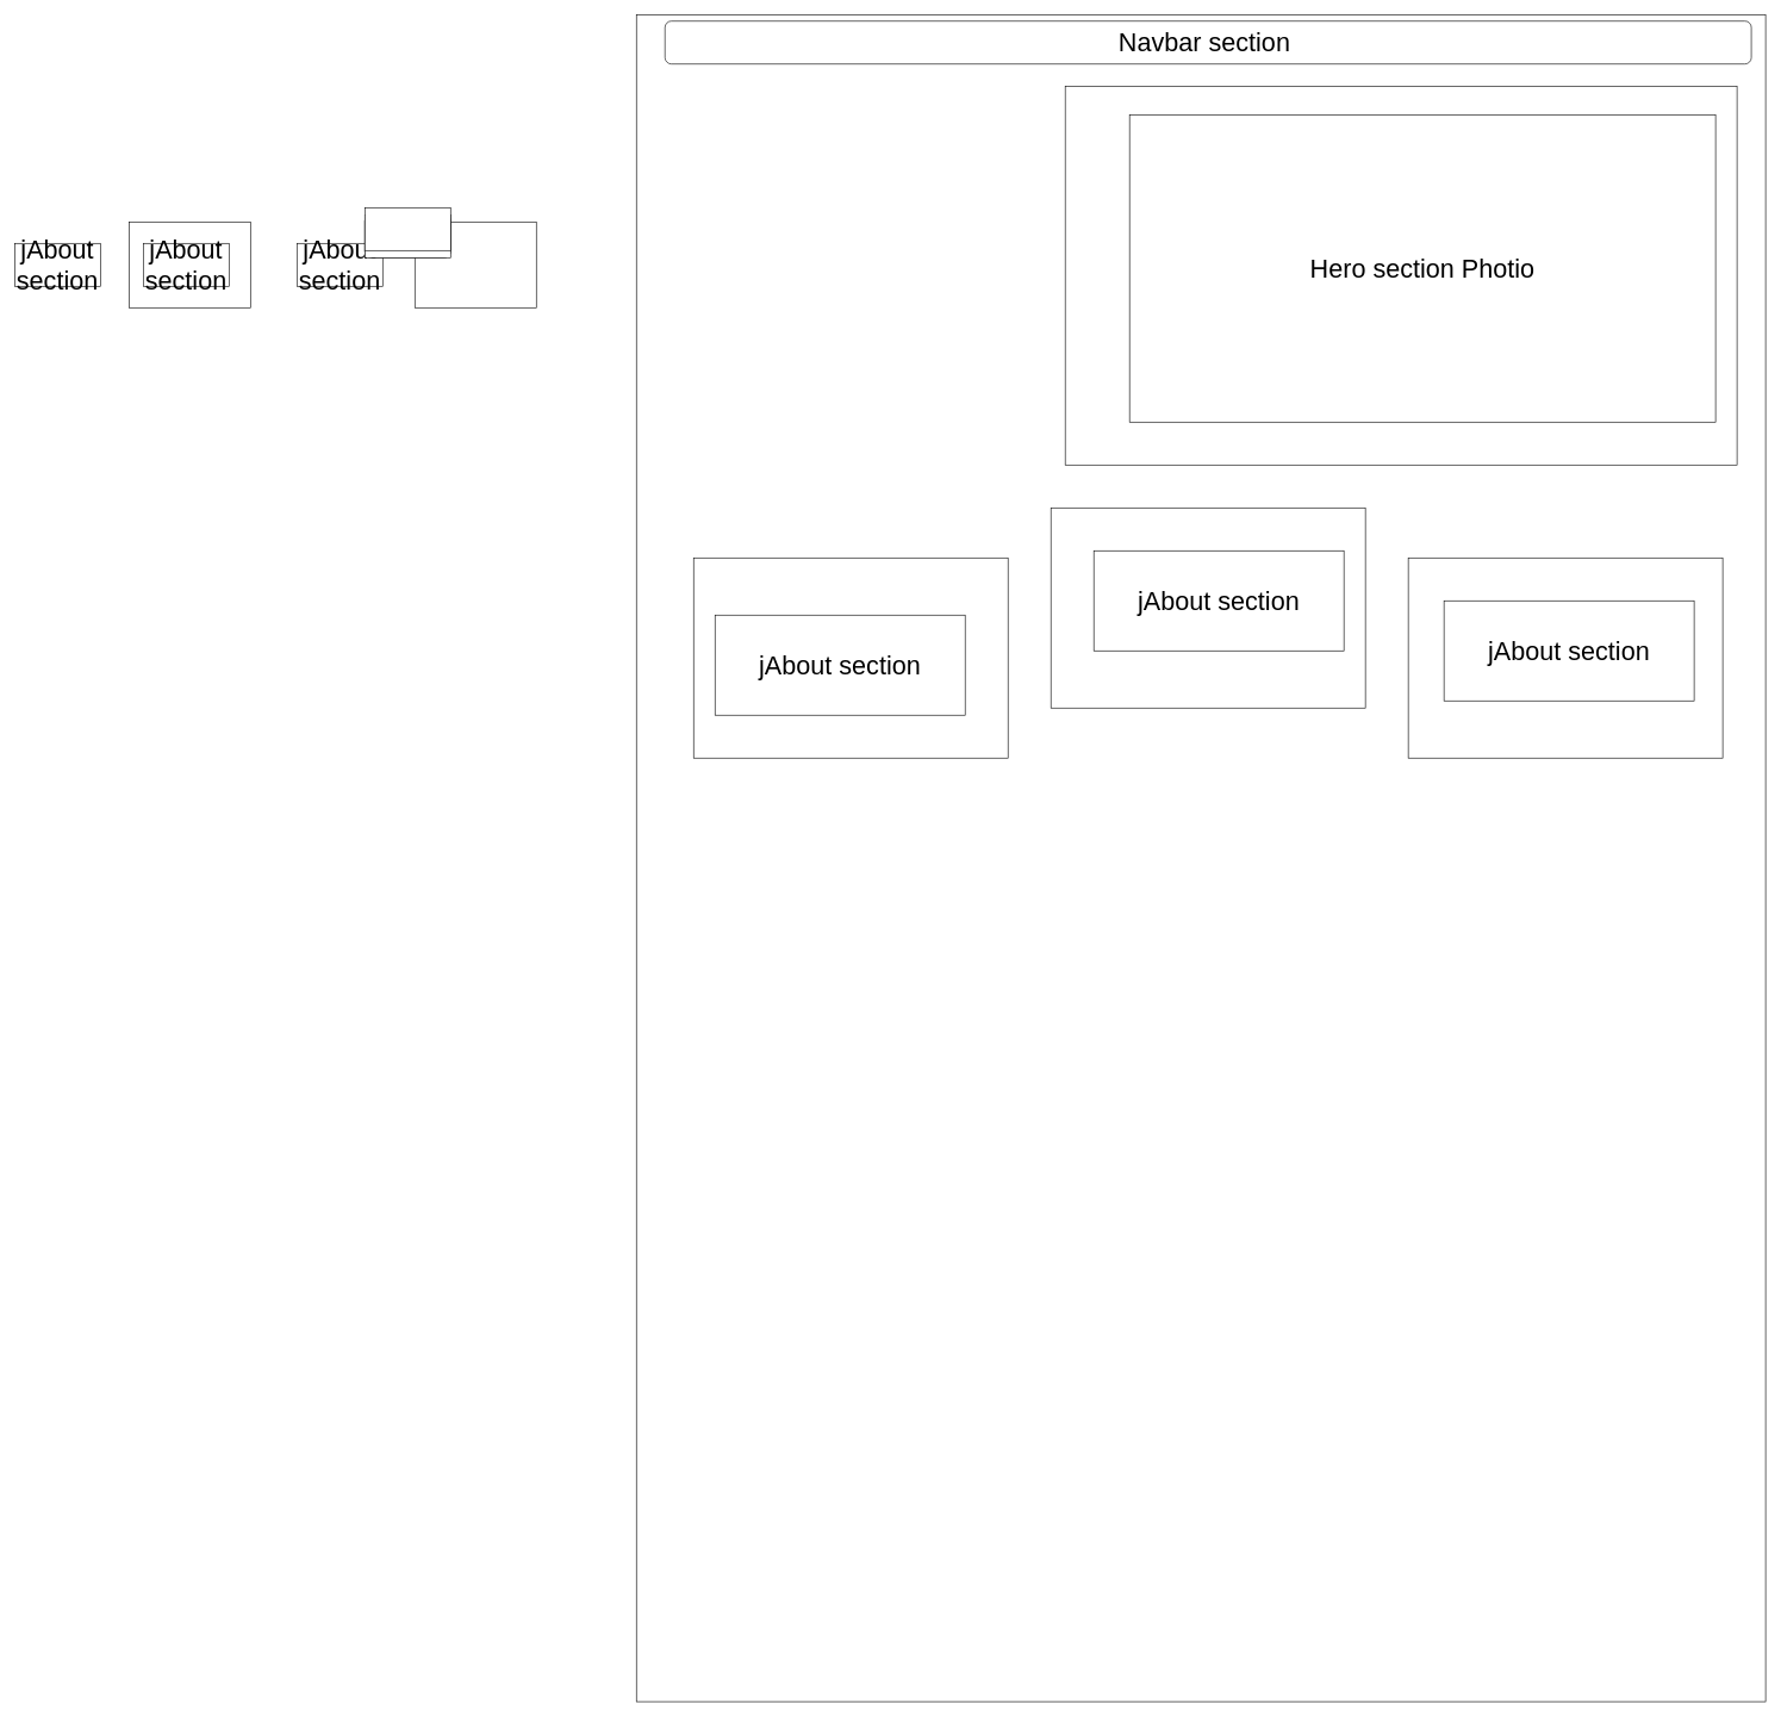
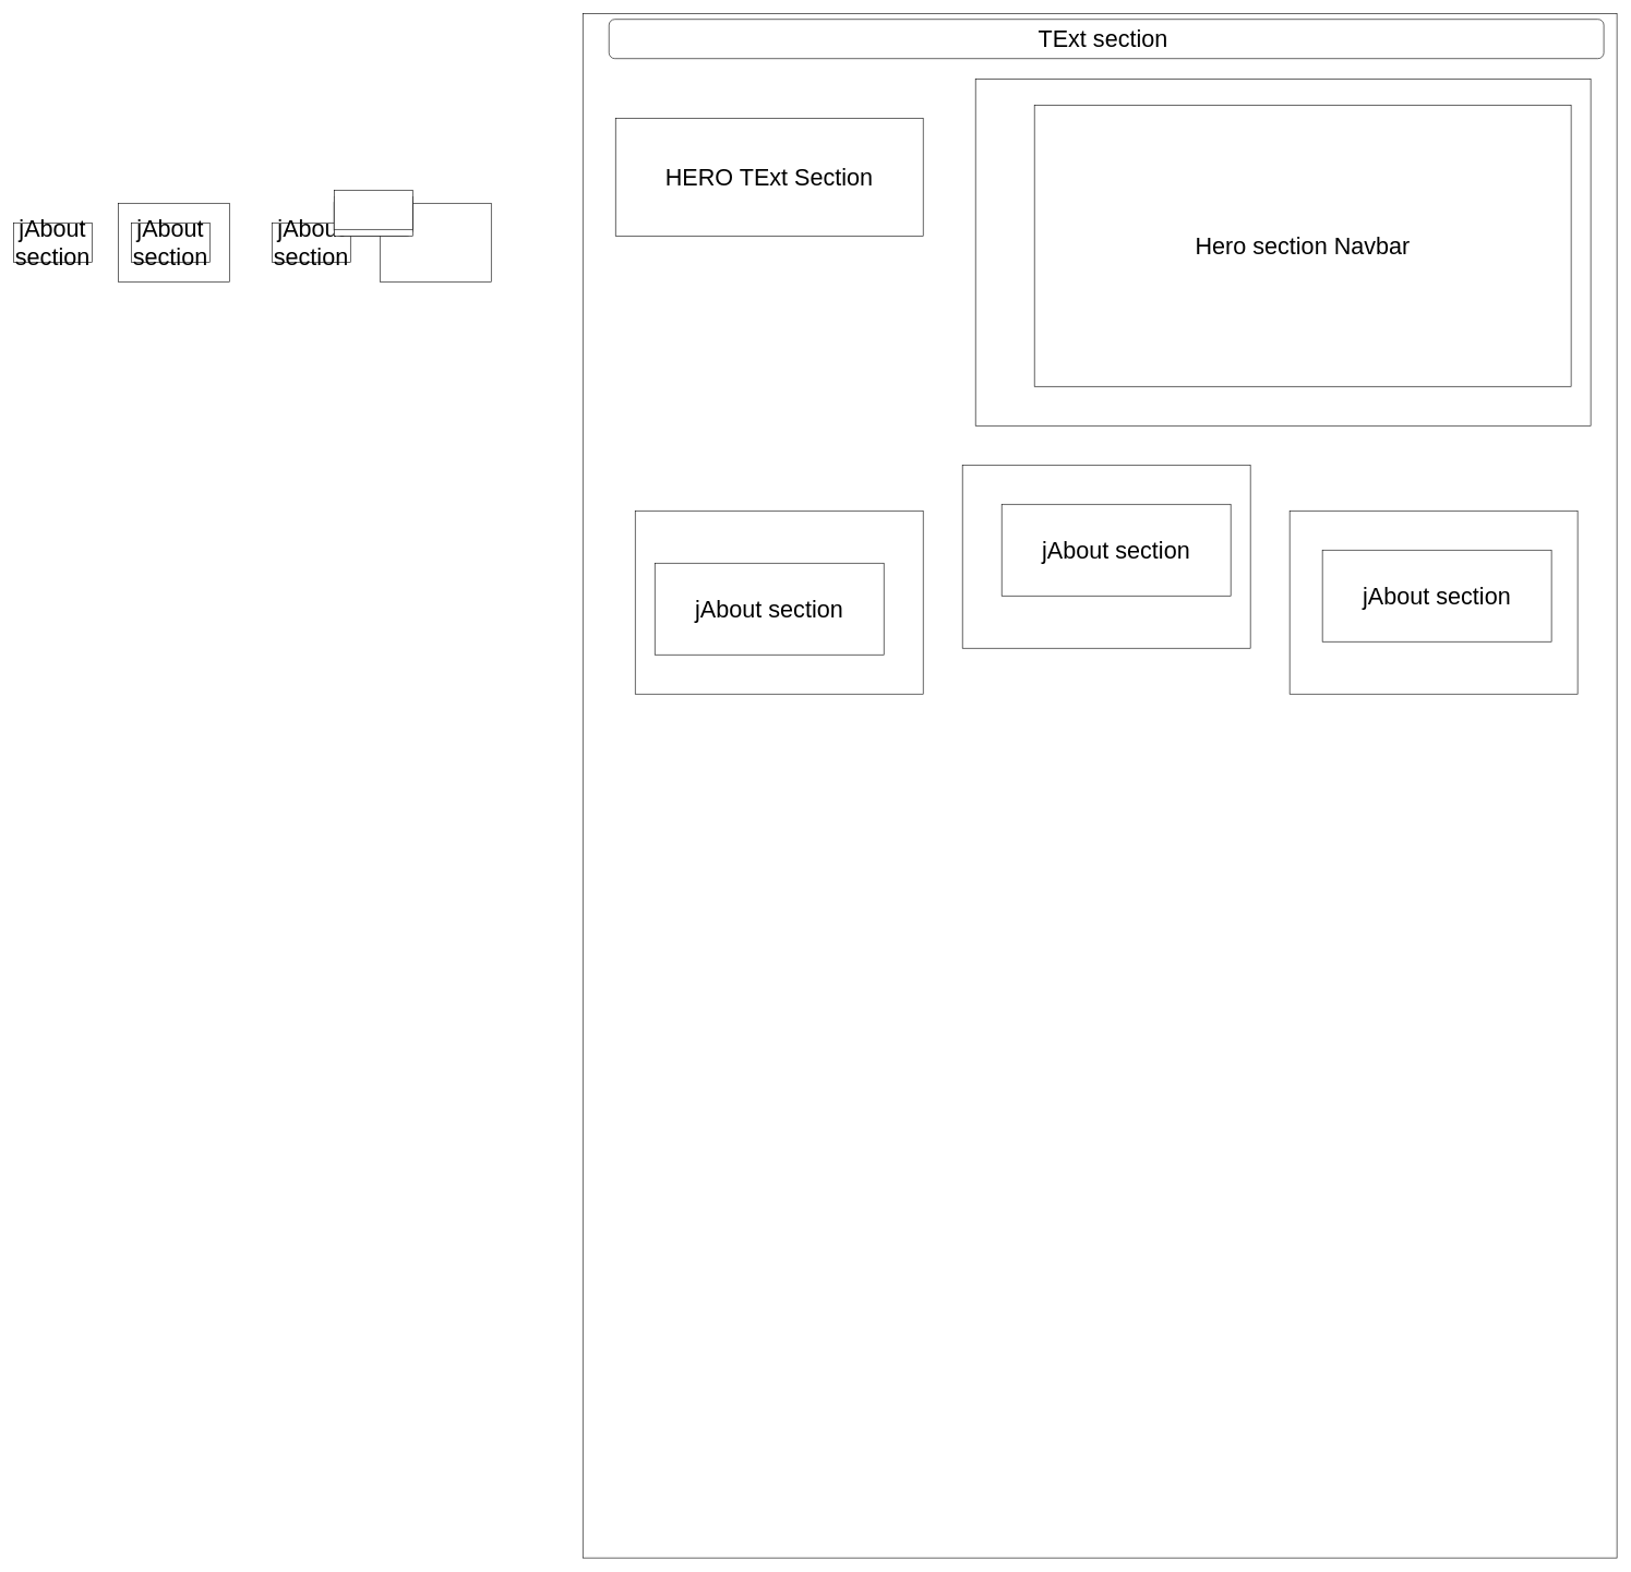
- <mxCell id="13" value="&lt;font style=&quot;font-size: 36px;&quot;&gt;Navbar section&amp;nbsp;&lt;/font&gt;" style="rounded=1;whiteSpace=wrap;html=1;strokeColor=default;" vertex="1" parent="1"><mxGeometry x="930" y="29" width="1520" height="60" as="geometry" /></mxCell>
+ <mxCell id="13" value="&lt;font style=&quot;font-size: 36px;&quot;&gt;TExt section&amp;nbsp;&lt;/font&gt;" style="rounded=1;whiteSpace=wrap;html=1;strokeColor=default;" vertex="1" parent="1"><mxGeometry x="930" y="29" width="1520" height="60" as="geometry" /></mxCell>
+ <mxCell id="14" value="&lt;font style=&quot;font-size: 36px;&quot;&gt;HERO TExt Section&lt;/font&gt;" style="rounded=0;whiteSpace=wrap;html=1;strokeColor=default;" vertex="1" parent="1"><mxGeometry x="940" y="180" width="470" height="180" as="geometry" /></mxCell>
- <mxCell id="16" value="&lt;font style=&quot;font-size: 36px;&quot;&gt;Hero section Photio&lt;/font&gt;" style="rounded=0;whiteSpace=wrap;html=1;strokeColor=default;" vertex="1" parent="1"><mxGeometry x="1580" y="160" width="820" height="430" as="geometry" /></mxCell>
+ <mxCell id="16" value="&lt;font style=&quot;font-size: 36px;&quot;&gt;Hero section Navbar&lt;/font&gt;" style="rounded=0;whiteSpace=wrap;html=1;strokeColor=default;" vertex="1" parent="1"><mxGeometry x="1580" y="160" width="820" height="430" as="geometry" /></mxCell>
